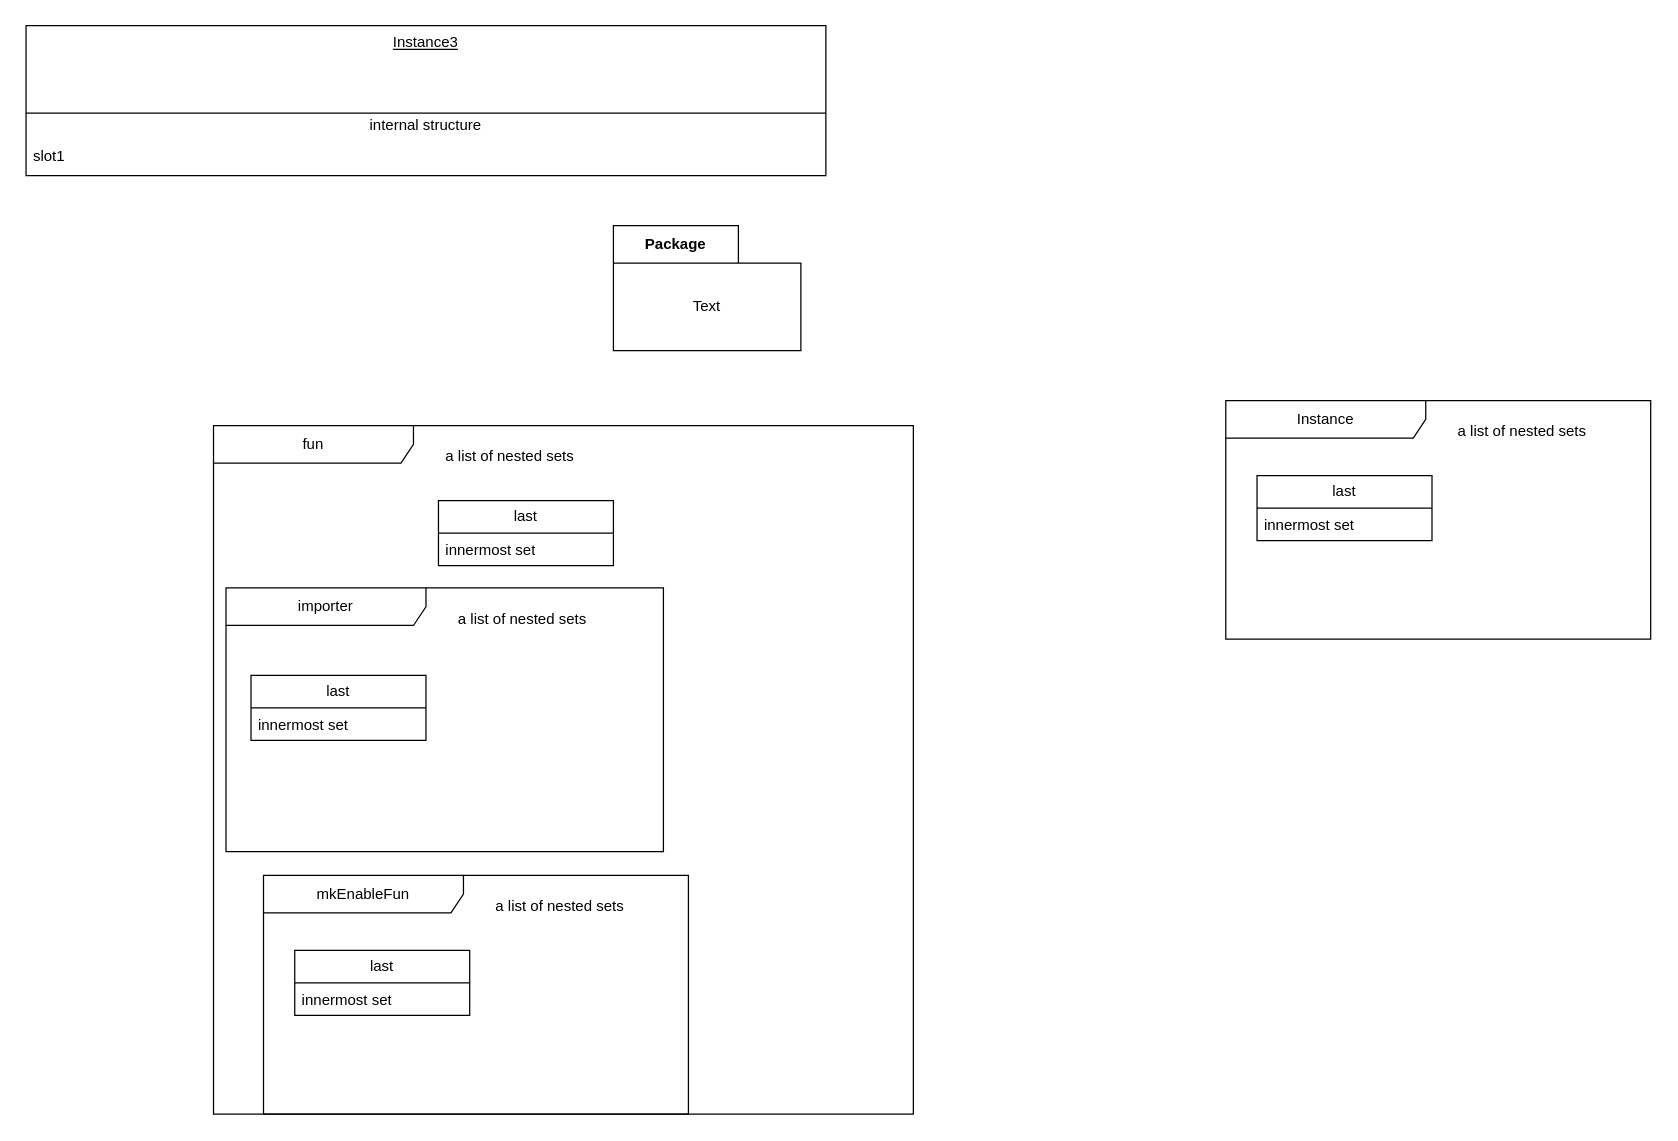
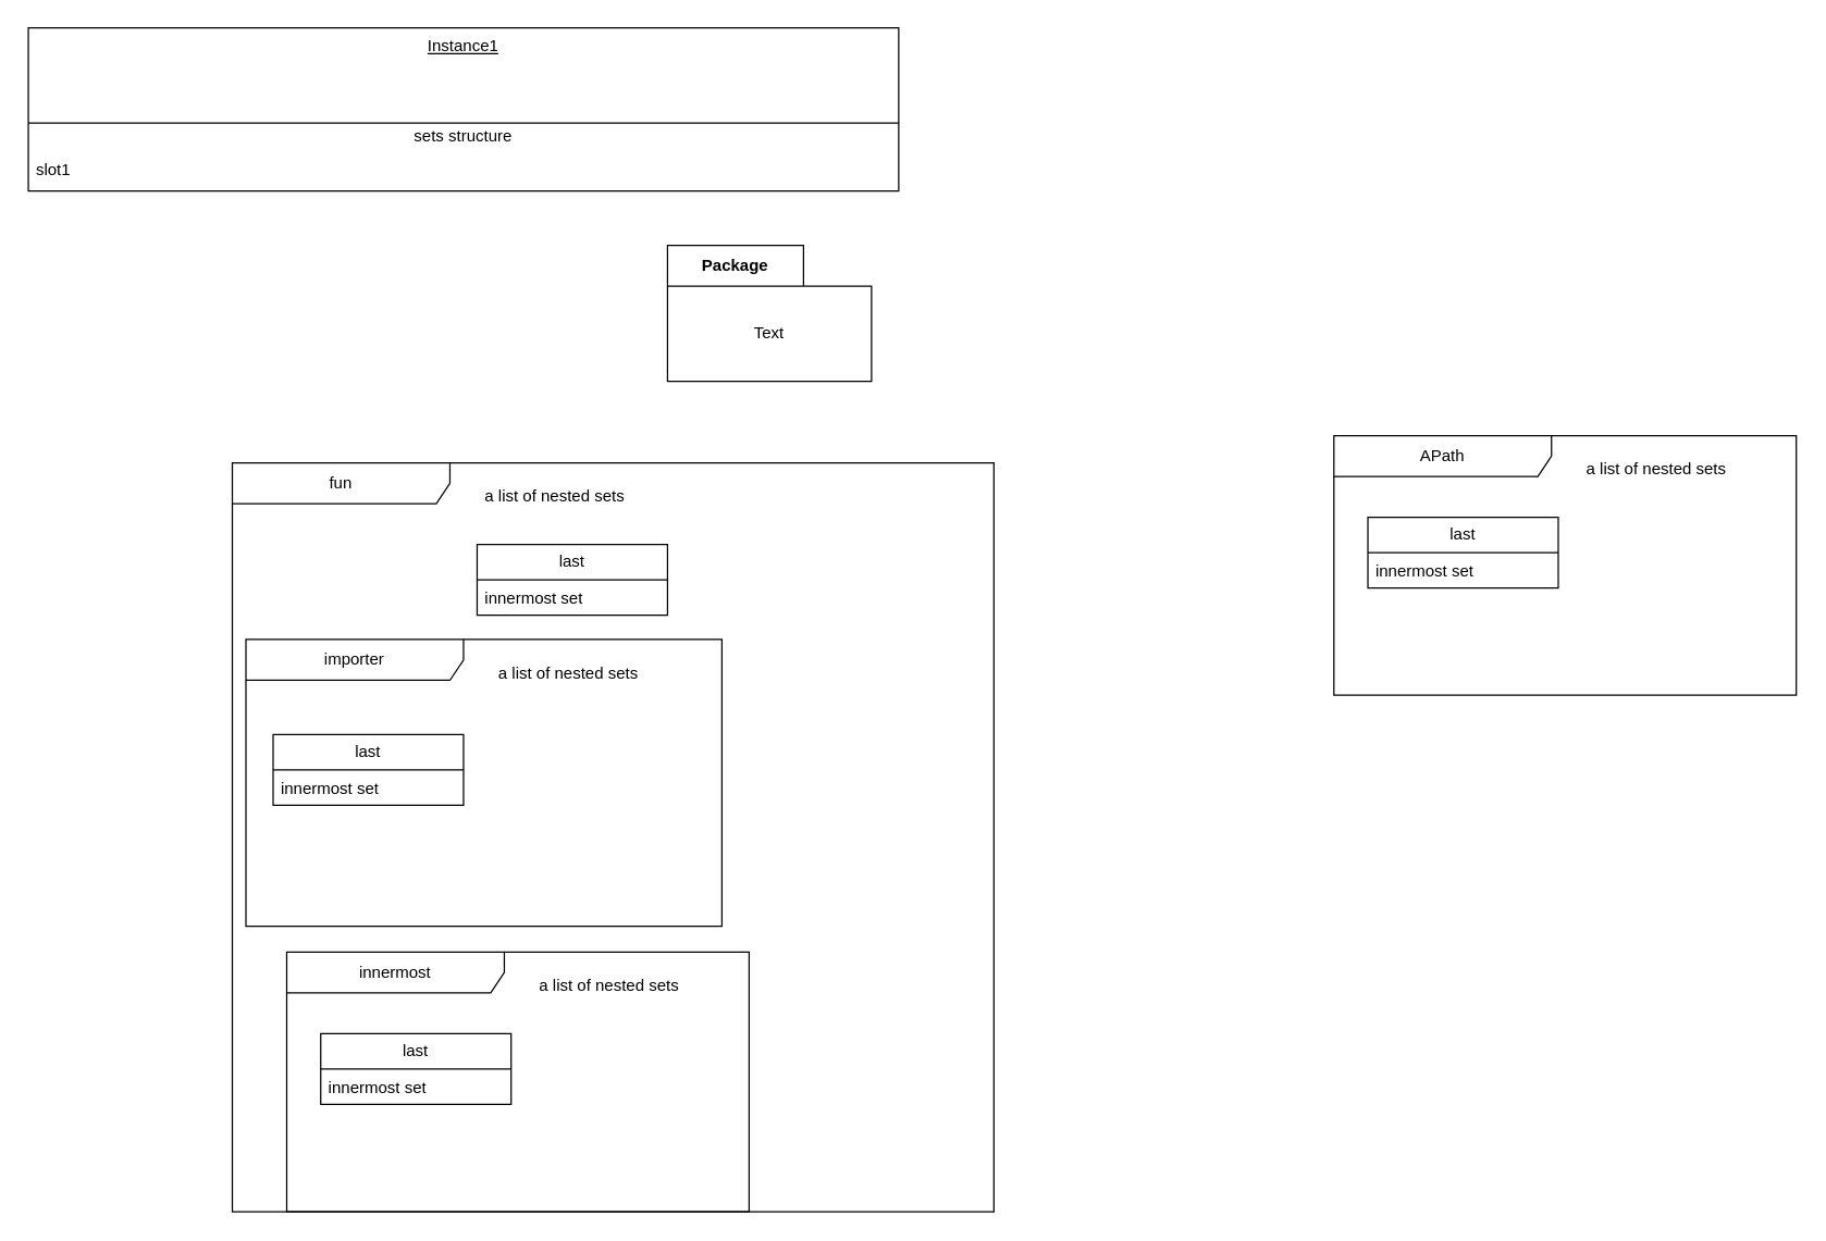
- <mxCell id="18" value="Instance3" style="swimlane;fontStyle=4;align=center;verticalAlign=top;childLayout=stackLayout;horizontal=1;startSize=70;horizontalStack=0;resizeParent=1;resizeParentMax=0;resizeLast=0;collapsible=0;marginBottom=0;html=1;whiteSpace=wrap;" vertex="1" parent="1"><mxGeometry x="20" y="20" width="640" height="120" as="geometry" /></mxCell>
+ <mxCell id="18" value="Instance1" style="swimlane;fontStyle=4;align=center;verticalAlign=top;childLayout=stackLayout;horizontal=1;startSize=70;horizontalStack=0;resizeParent=1;resizeParentMax=0;resizeLast=0;collapsible=0;marginBottom=0;html=1;whiteSpace=wrap;" vertex="1" parent="1"><mxGeometry x="20" y="20" width="640" height="120" as="geometry" /></mxCell>
- <mxCell id="19" value="internal structure" style="html=1;strokeColor=none;fillColor=none;align=center;verticalAlign=middle;spacingLeft=4;spacingRight=4;rotatable=0;points=[[0,0.5],[1,0.5]];resizeWidth=1;whiteSpace=wrap;imageAspect=1;" vertex="1" parent="18"><mxGeometry y="70" width="640" height="20" as="geometry" /></mxCell>
+ <mxCell id="19" value="sets structure" style="html=1;strokeColor=none;fillColor=none;align=center;verticalAlign=middle;spacingLeft=4;spacingRight=4;rotatable=0;points=[[0,0.5],[1,0.5]];resizeWidth=1;whiteSpace=wrap;imageAspect=1;" vertex="1" parent="18"><mxGeometry y="70" width="640" height="20" as="geometry" /></mxCell>
- <mxCell id="2" value="Instance" style="shape=umlFrame;whiteSpace=wrap;html=1;pointerEvents=0;recursiveResize=0;container=1;collapsible=0;width=160;" vertex="1" parent="1"><mxGeometry x="980" y="320" width="340" height="191" as="geometry" /></mxCell>
+ <mxCell id="2" value="APath" style="shape=umlFrame;whiteSpace=wrap;html=1;pointerEvents=0;recursiveResize=0;container=1;collapsible=0;width=160;" vertex="1" parent="1"><mxGeometry x="980" y="320" width="340" height="191" as="geometry" /></mxCell>
- <mxCell id="14" value="mkEnableFun" style="shape=umlFrame;whiteSpace=wrap;html=1;pointerEvents=0;recursiveResize=0;container=1;collapsible=0;width=160;" vertex="1" parent="6"><mxGeometry x="40" y="360" width="340" height="191" as="geometry" /></mxCell>
+ <mxCell id="14" value="innermost" style="shape=umlFrame;whiteSpace=wrap;html=1;pointerEvents=0;recursiveResize=0;container=1;collapsible=0;width=160;" vertex="1" parent="6"><mxGeometry x="40" y="360" width="340" height="191" as="geometry" /></mxCell>
